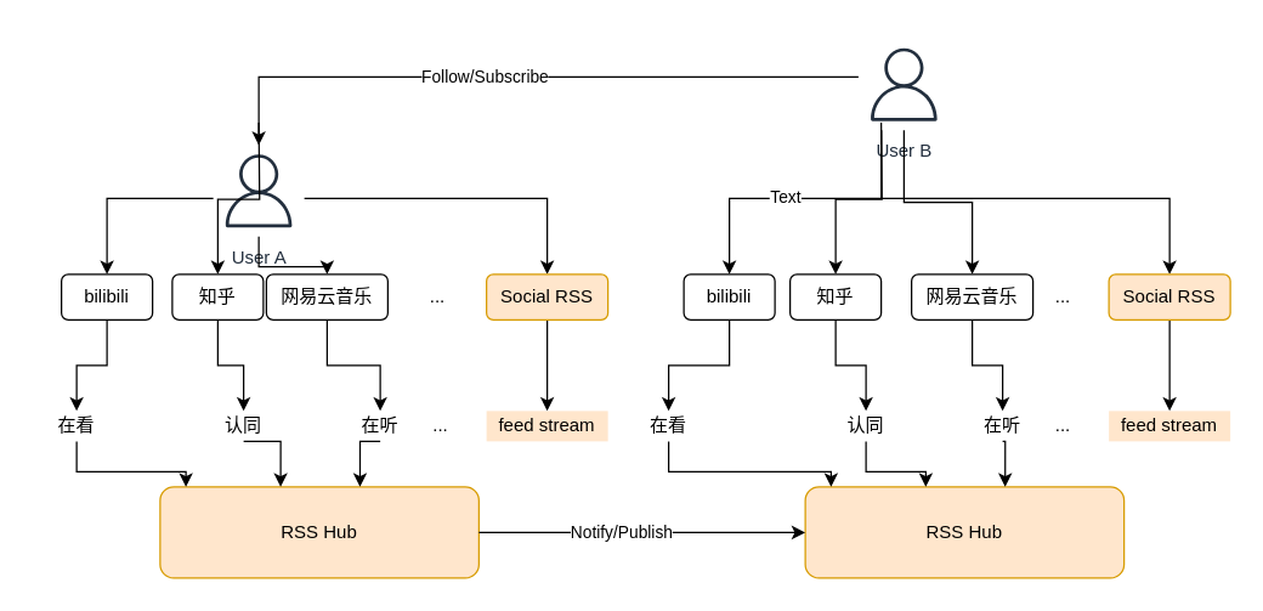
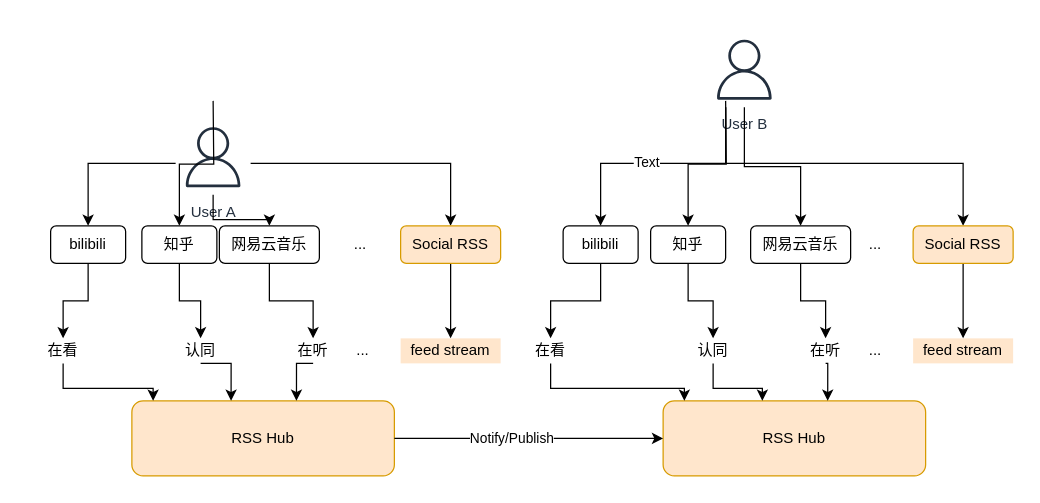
- <mxCell id="53" style="edgeStyle=orthogonalEdgeStyle;rounded=0;orthogonalLoop=1;jettySize=auto;html=1;" edge="1" parent="1" source="28" target="3"><mxGeometry relative="1" as="geometry"><Array as="points"><mxPoint x="400" y="50" /><mxPoint x="400" y="50" /></Array></mxGeometry></mxCell>
- <mxCell id="54" value="Follow/Subscribe" style="edgeLabel;html=1;align=center;verticalAlign=middle;resizable=0;points=[];" vertex="1" connectable="0" parent="53"><mxGeometry x="0.123" y="-1" relative="1" as="geometry"><mxPoint as="offset" /></mxGeometry></mxCell>
